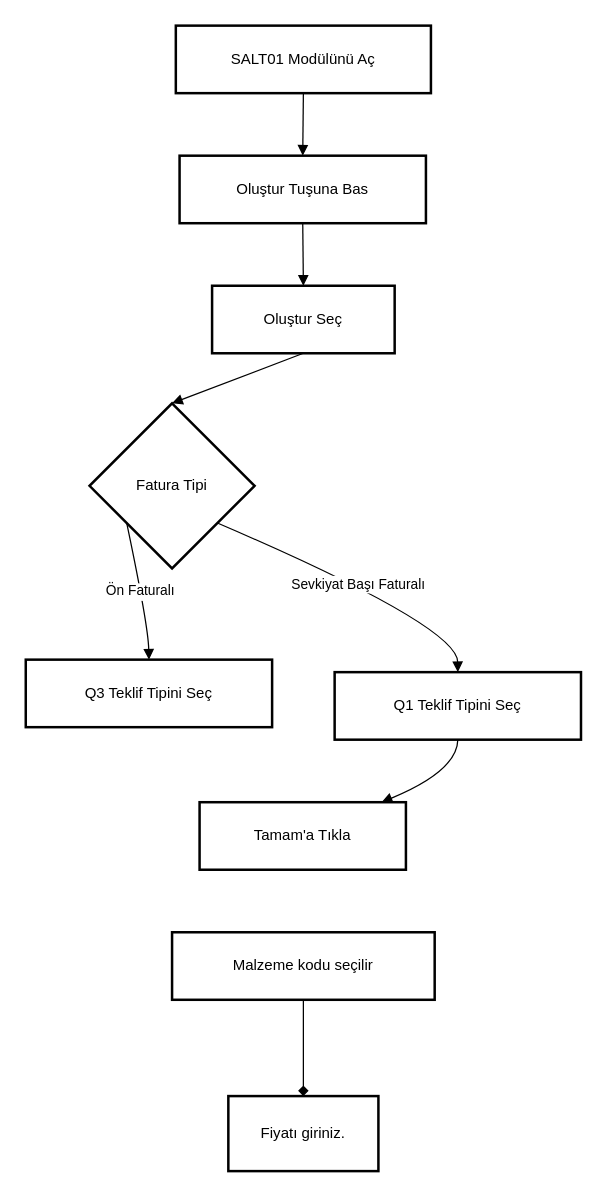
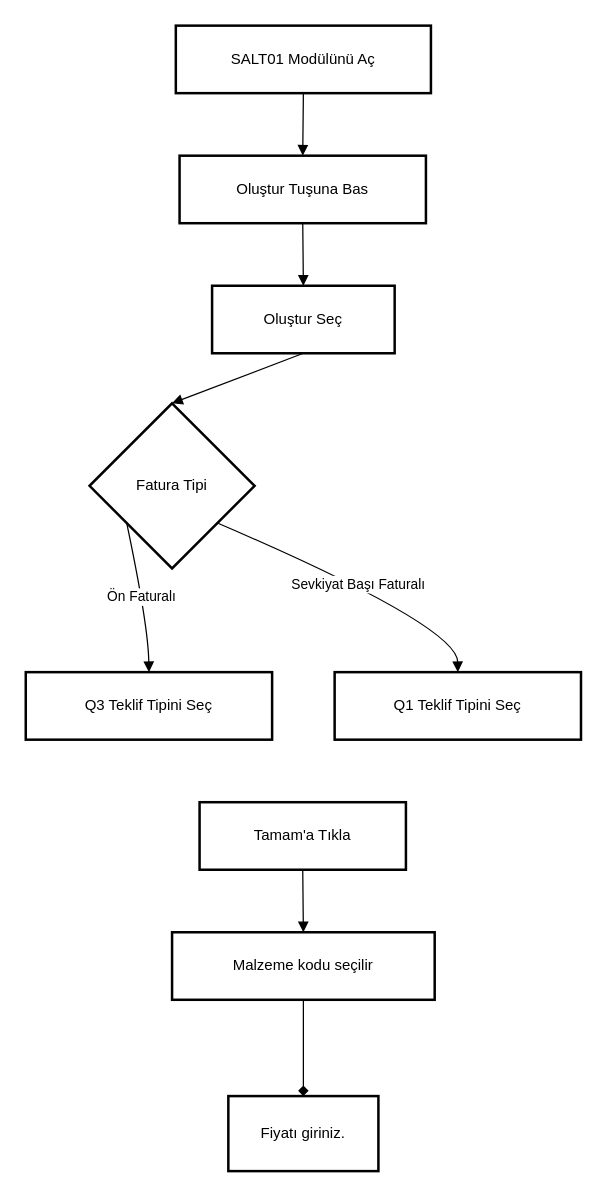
- <mxCell id="6" value="Q3 Teklif Tipini Seç" style="whiteSpace=wrap;strokeWidth=2;" parent="1" vertex="1"><mxGeometry x="20" y="527" width="197" height="54" as="geometry" /></mxCell>
+ <mxCell id="6" value="Q3 Teklif Tipini Seç" style="whiteSpace=wrap;strokeWidth=2;" parent="1" vertex="1"><mxGeometry x="20" y="537" width="197" height="54" as="geometry" /></mxCell>
- <mxCell id="16" value="" style="curved=1;startArrow=none;endArrow=block;exitX=0.5;exitY=0.99;entryX=0.89;entryY=-0.01;rounded=0;" parent="1" source="7" target="8" edge="1"><mxGeometry relative="1" as="geometry"><Array as="points"><mxPoint x="365" y="616" /></Array></mxGeometry></mxCell>
+ <mxCell id="17" value="" style="curved=1;startArrow=none;endArrow=block;exitX=0.5;exitY=0.99;entryX=0.5;entryY=-0.01;rounded=0;" parent="1" source="8" target="10" edge="1"><mxGeometry relative="1" as="geometry"><Array as="points" /></mxGeometry></mxCell>
